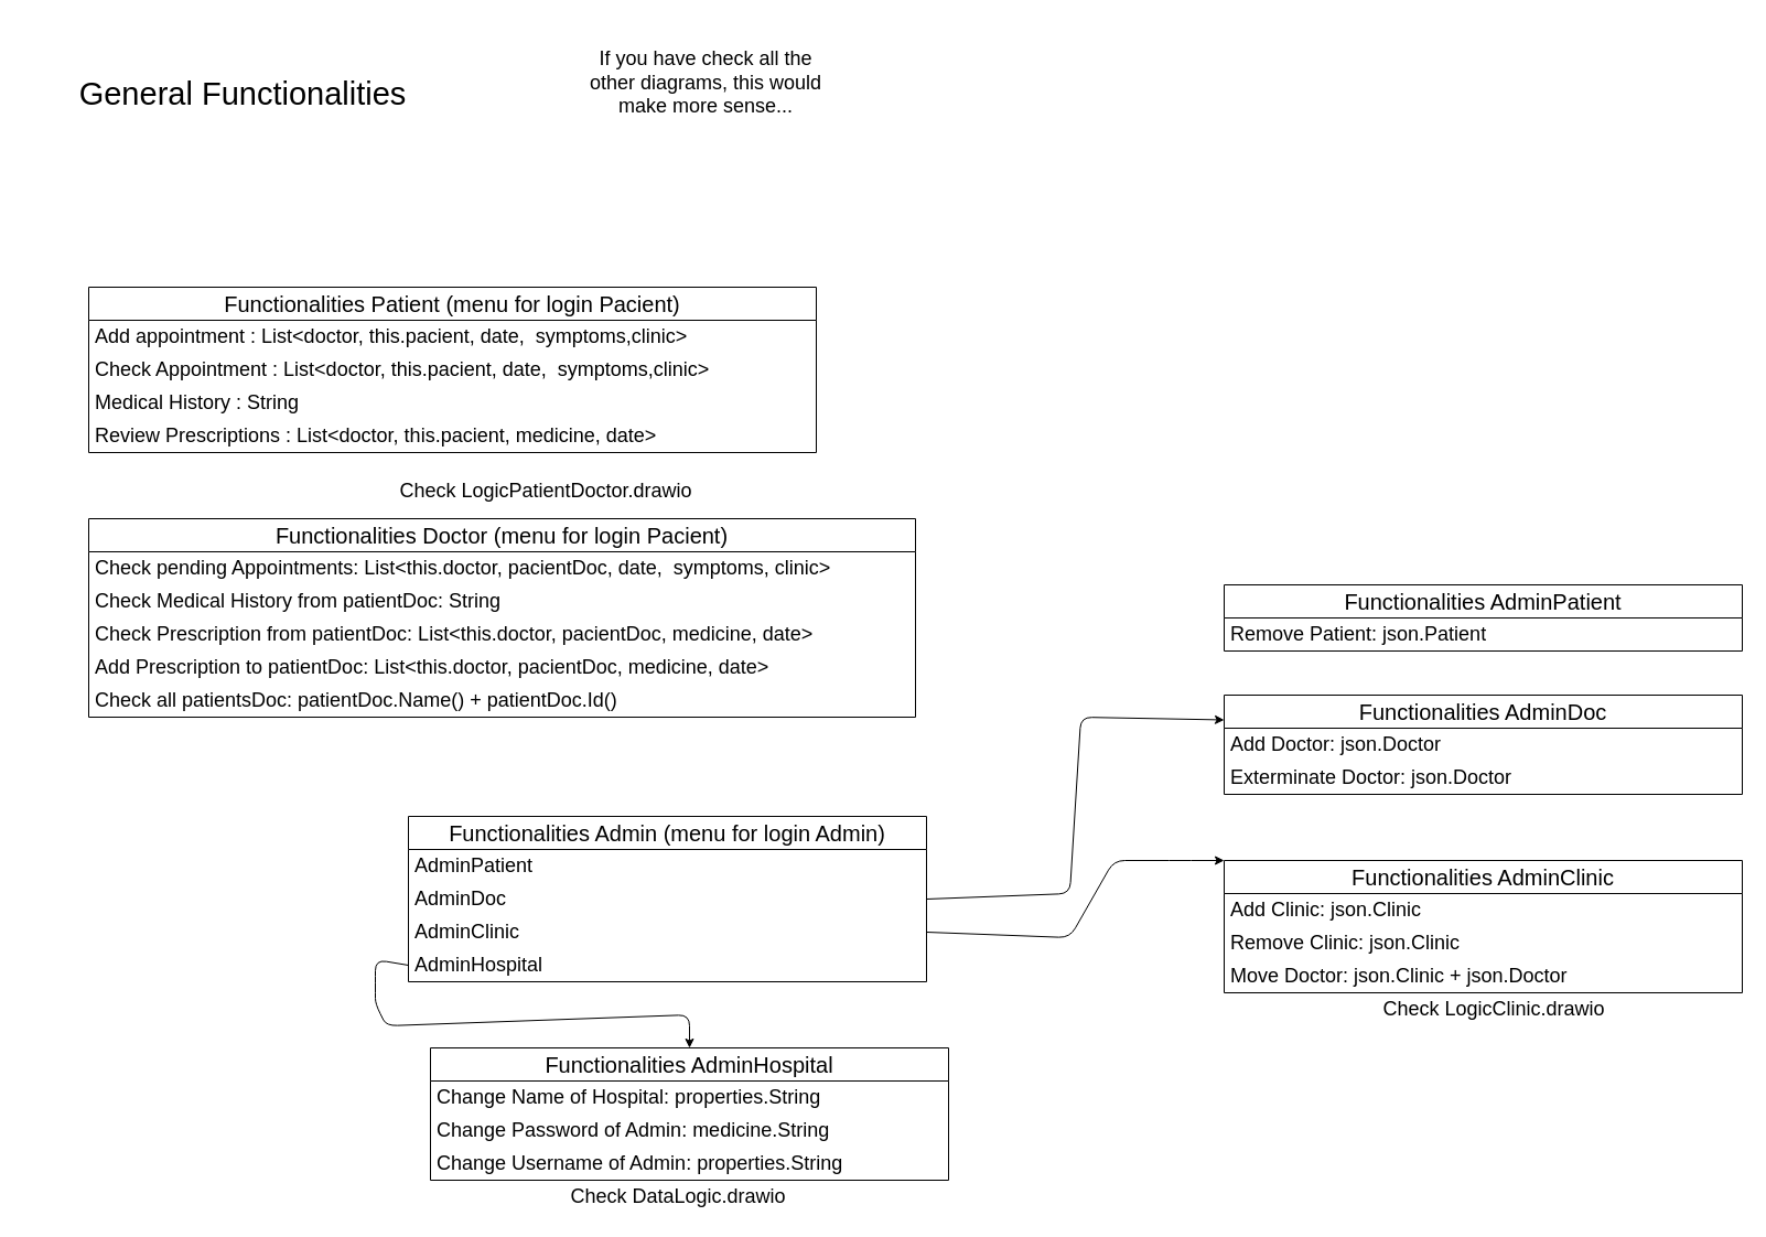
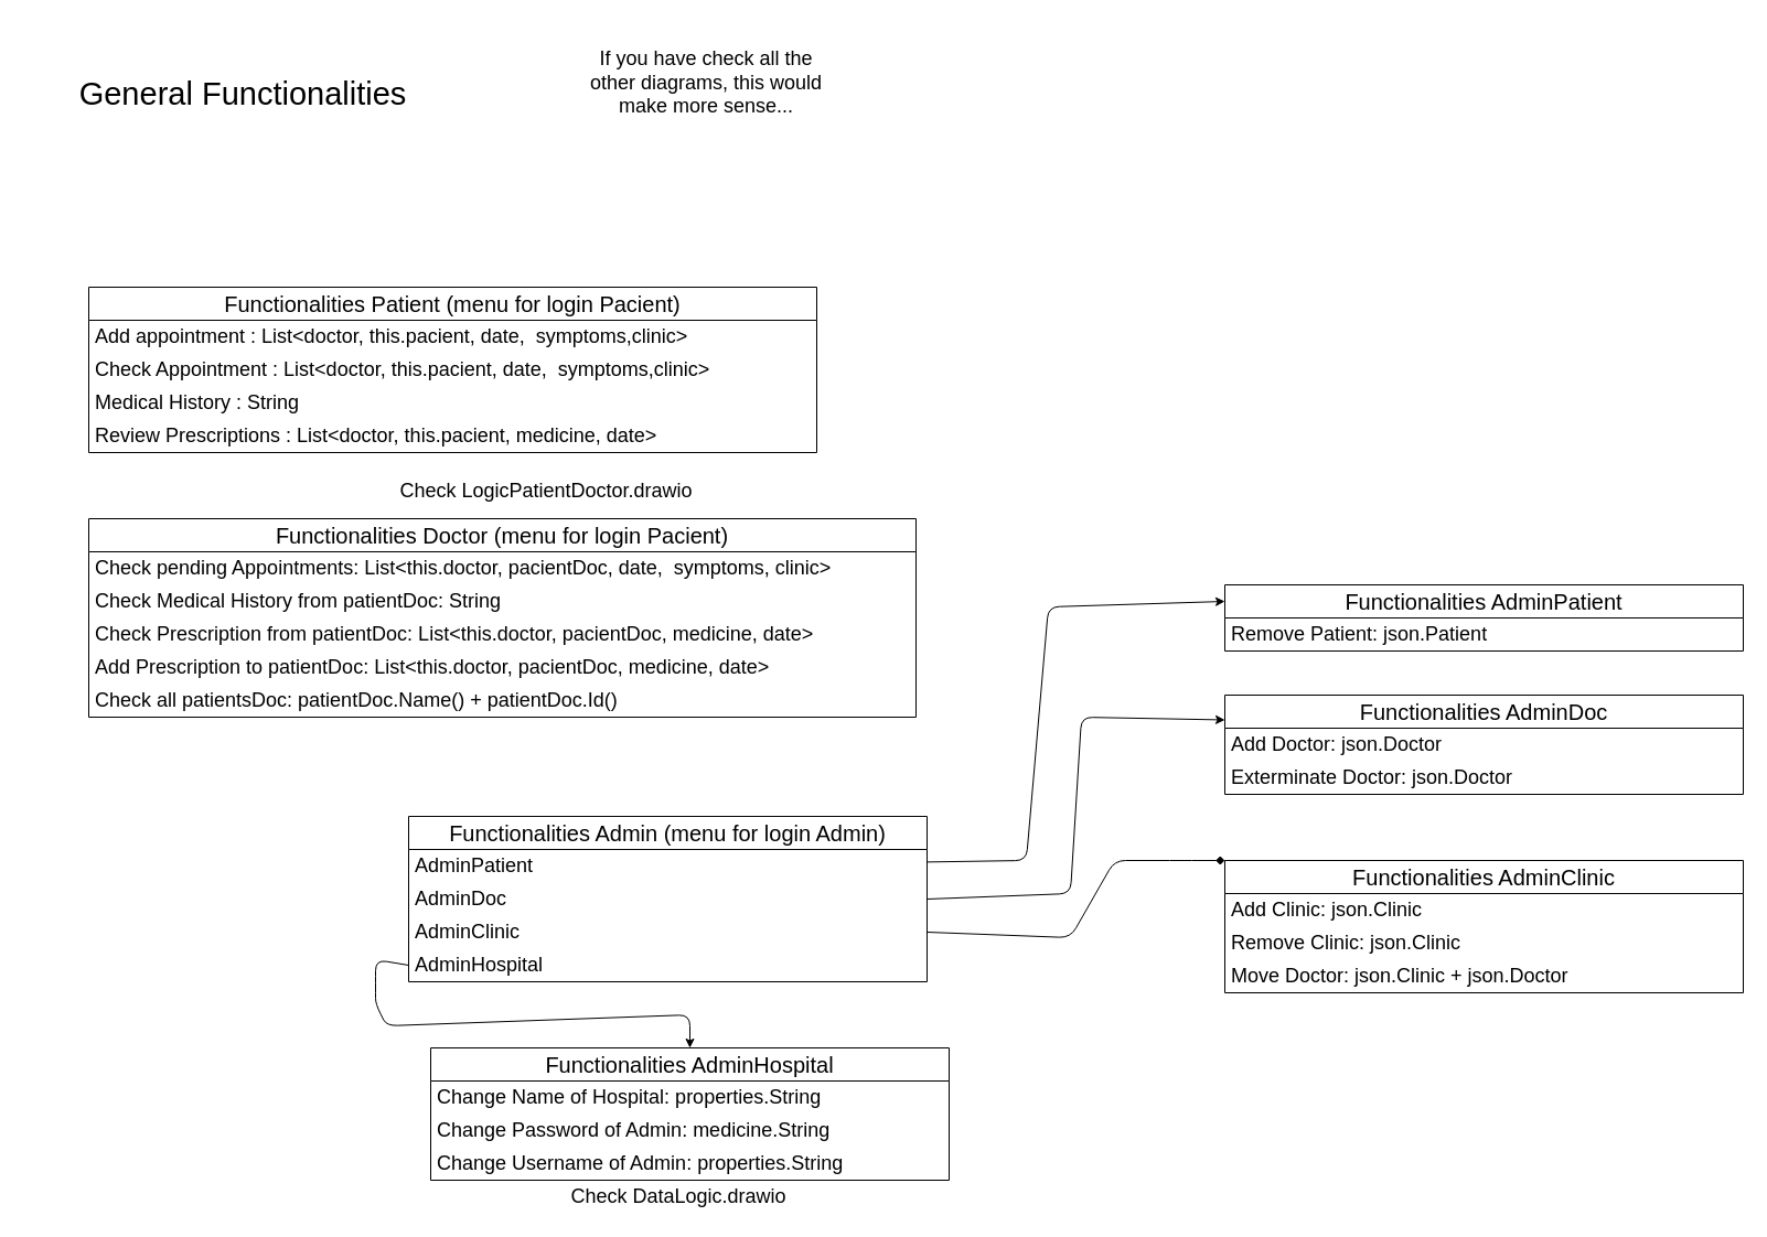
+ <mxCell id="32" style="edgeStyle=none;html=1;entryX=0;entryY=0.25;entryDx=0;entryDy=0;fontSize=18;" edge="1" parent="1" source="14" target="18"><mxGeometry relative="1" as="geometry"><Array as="points"><mxPoint x="930" y="780" /><mxPoint x="950" y="550" /></Array></mxGeometry></mxCell>
- <mxCell id="34" style="edgeStyle=none;html=1;entryX=0;entryY=0;entryDx=0;entryDy=0;fontSize=18;exitX=1;exitY=0.5;exitDx=0;exitDy=0;" edge="1" parent="1" source="16" target="23"><mxGeometry relative="1" as="geometry"><Array as="points"><mxPoint x="970" y="850" /><mxPoint x="1010" y="780" /><mxPoint x="1070" y="780" /></Array></mxGeometry></mxCell>
+ <mxCell id="34" style="edgeStyle=none;html=1;entryX=0;entryY=0;entryDx=0;entryDy=0;fontSize=18;exitX=1;exitY=0.5;exitDx=0;exitDy=0;endArrow=diamond;" edge="1" parent="1" source="16" target="23"><mxGeometry relative="1" as="geometry"><Array as="points"><mxPoint x="970" y="850" /><mxPoint x="1010" y="780" /><mxPoint x="1070" y="780" /></Array></mxGeometry></mxCell>
- <mxCell id="35" value="Check LogicClinic.drawio" style="text;html=1;strokeColor=none;fillColor=none;align=center;verticalAlign=middle;whiteSpace=wrap;rounded=0;fontSize=18;" vertex="1" parent="1"><mxGeometry x="1220" y="900" width="270" height="30" as="geometry" /></mxCell>
